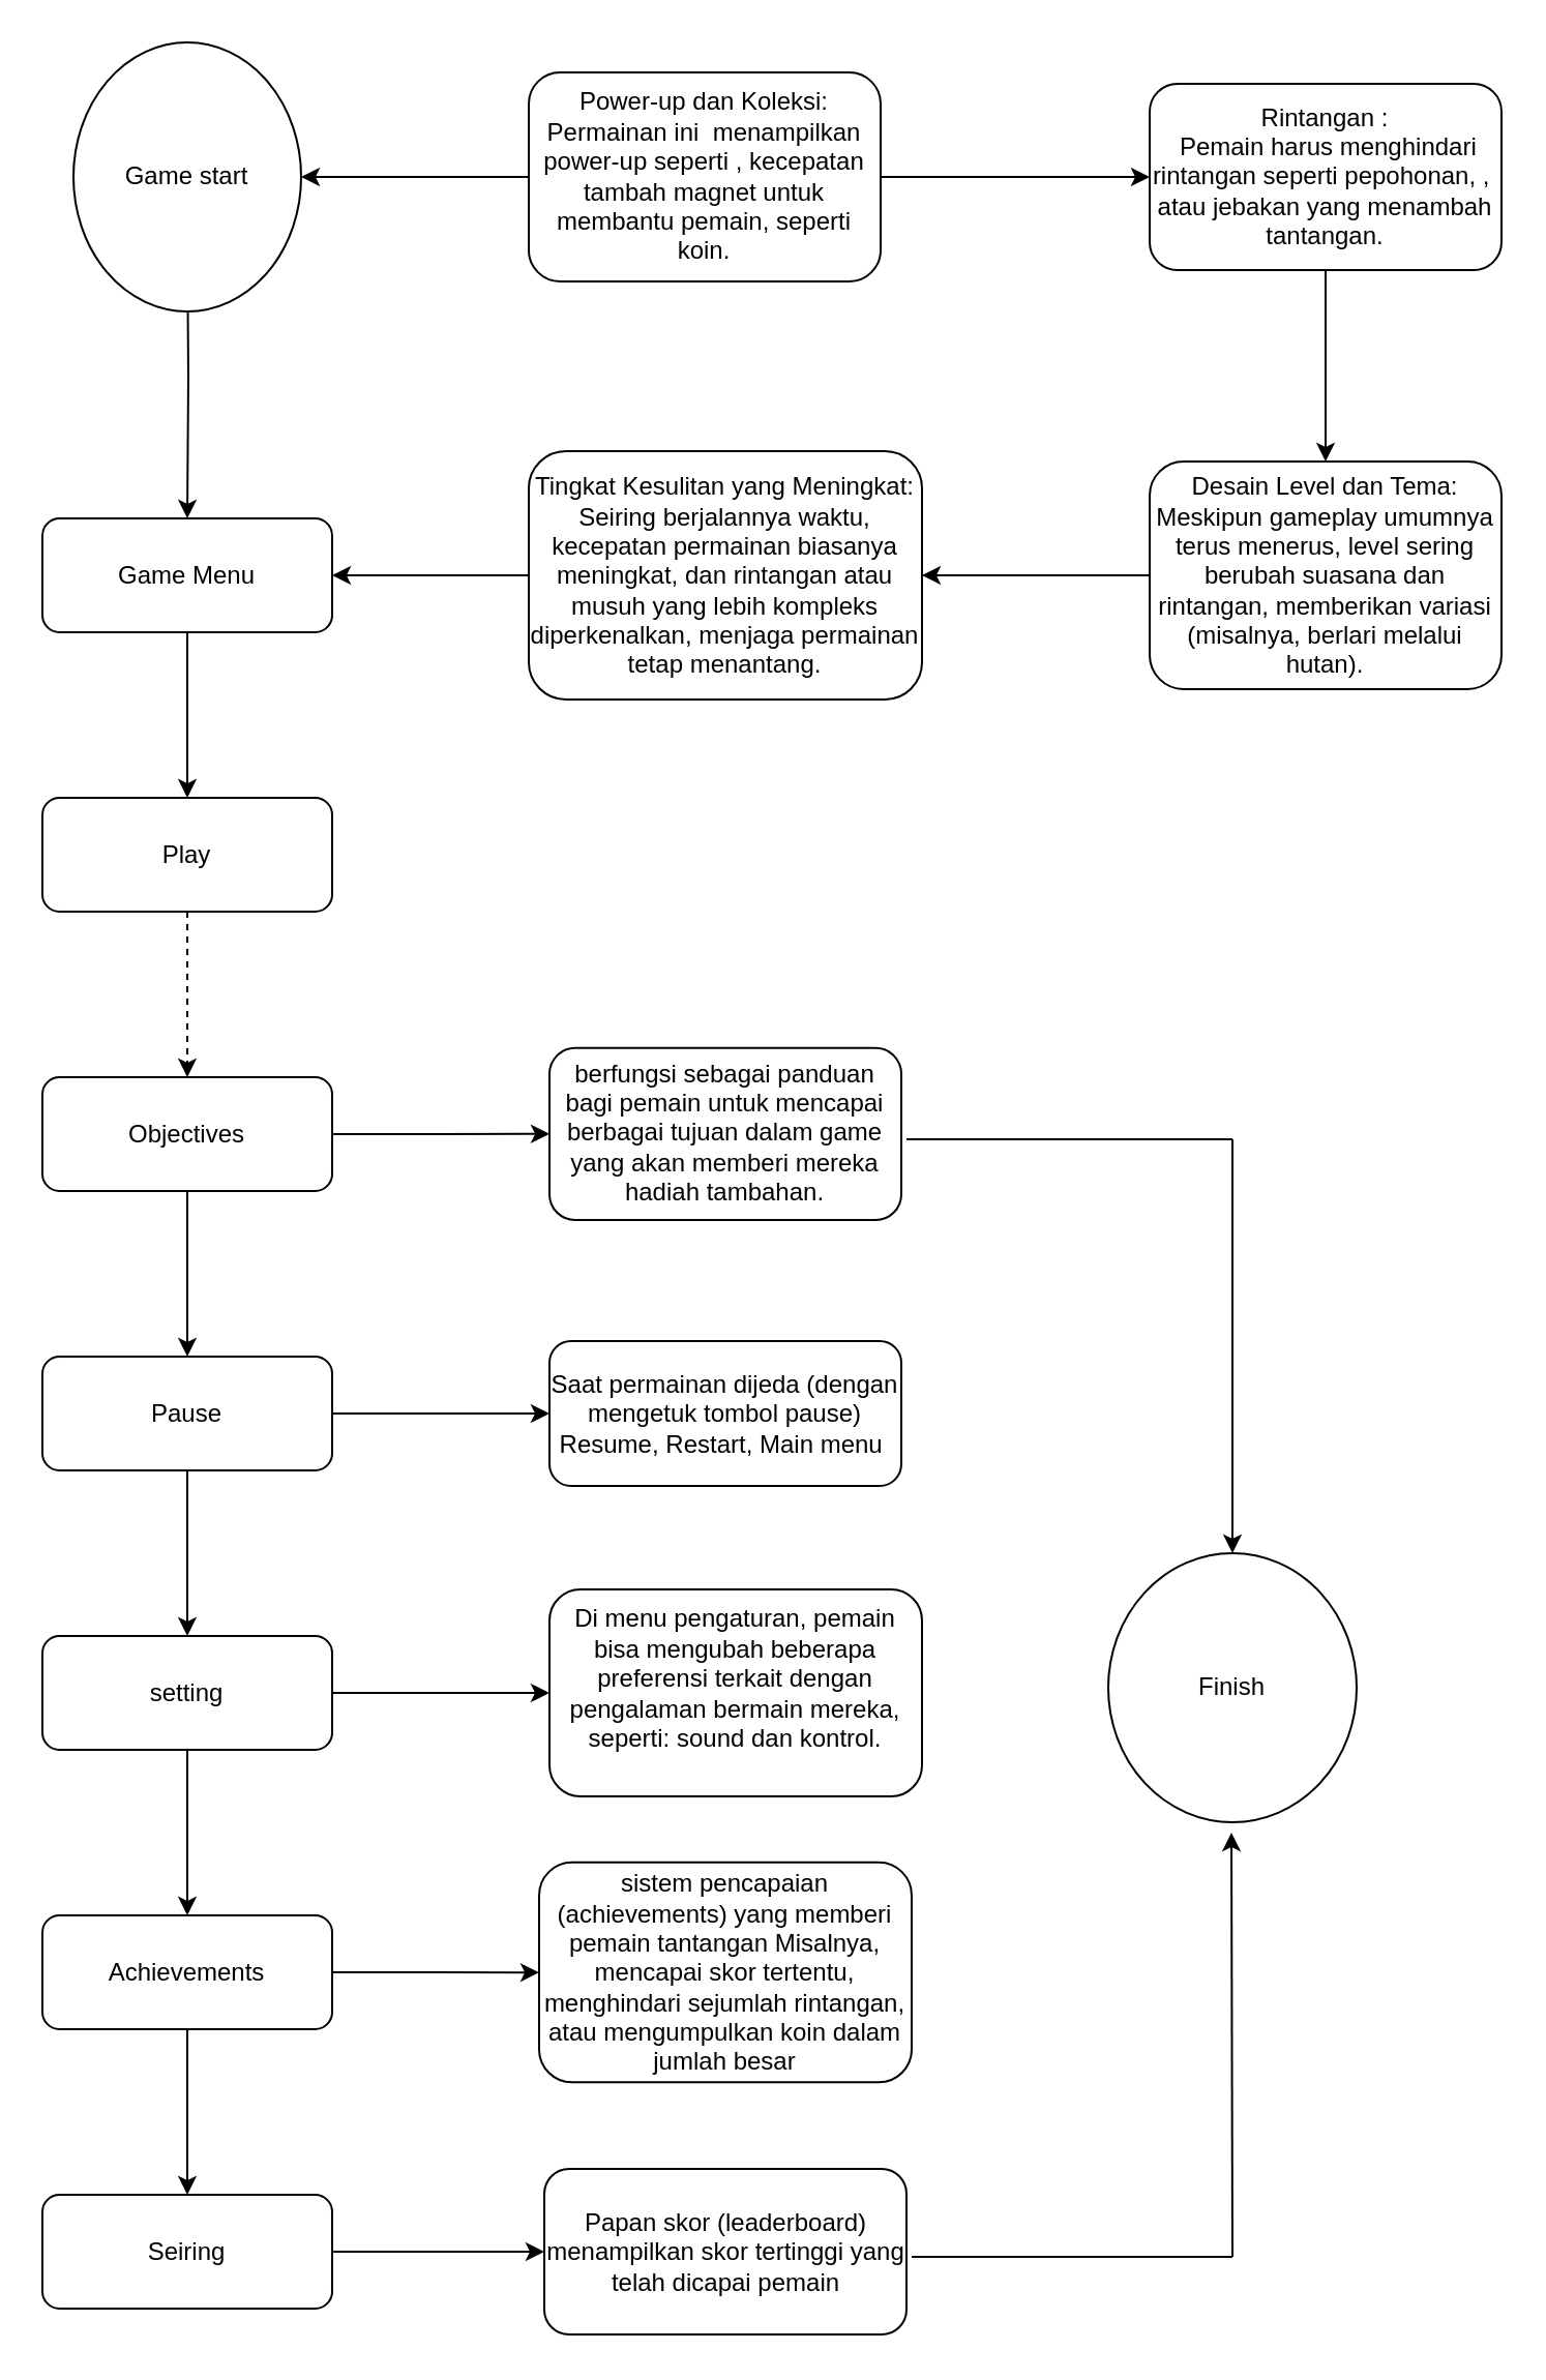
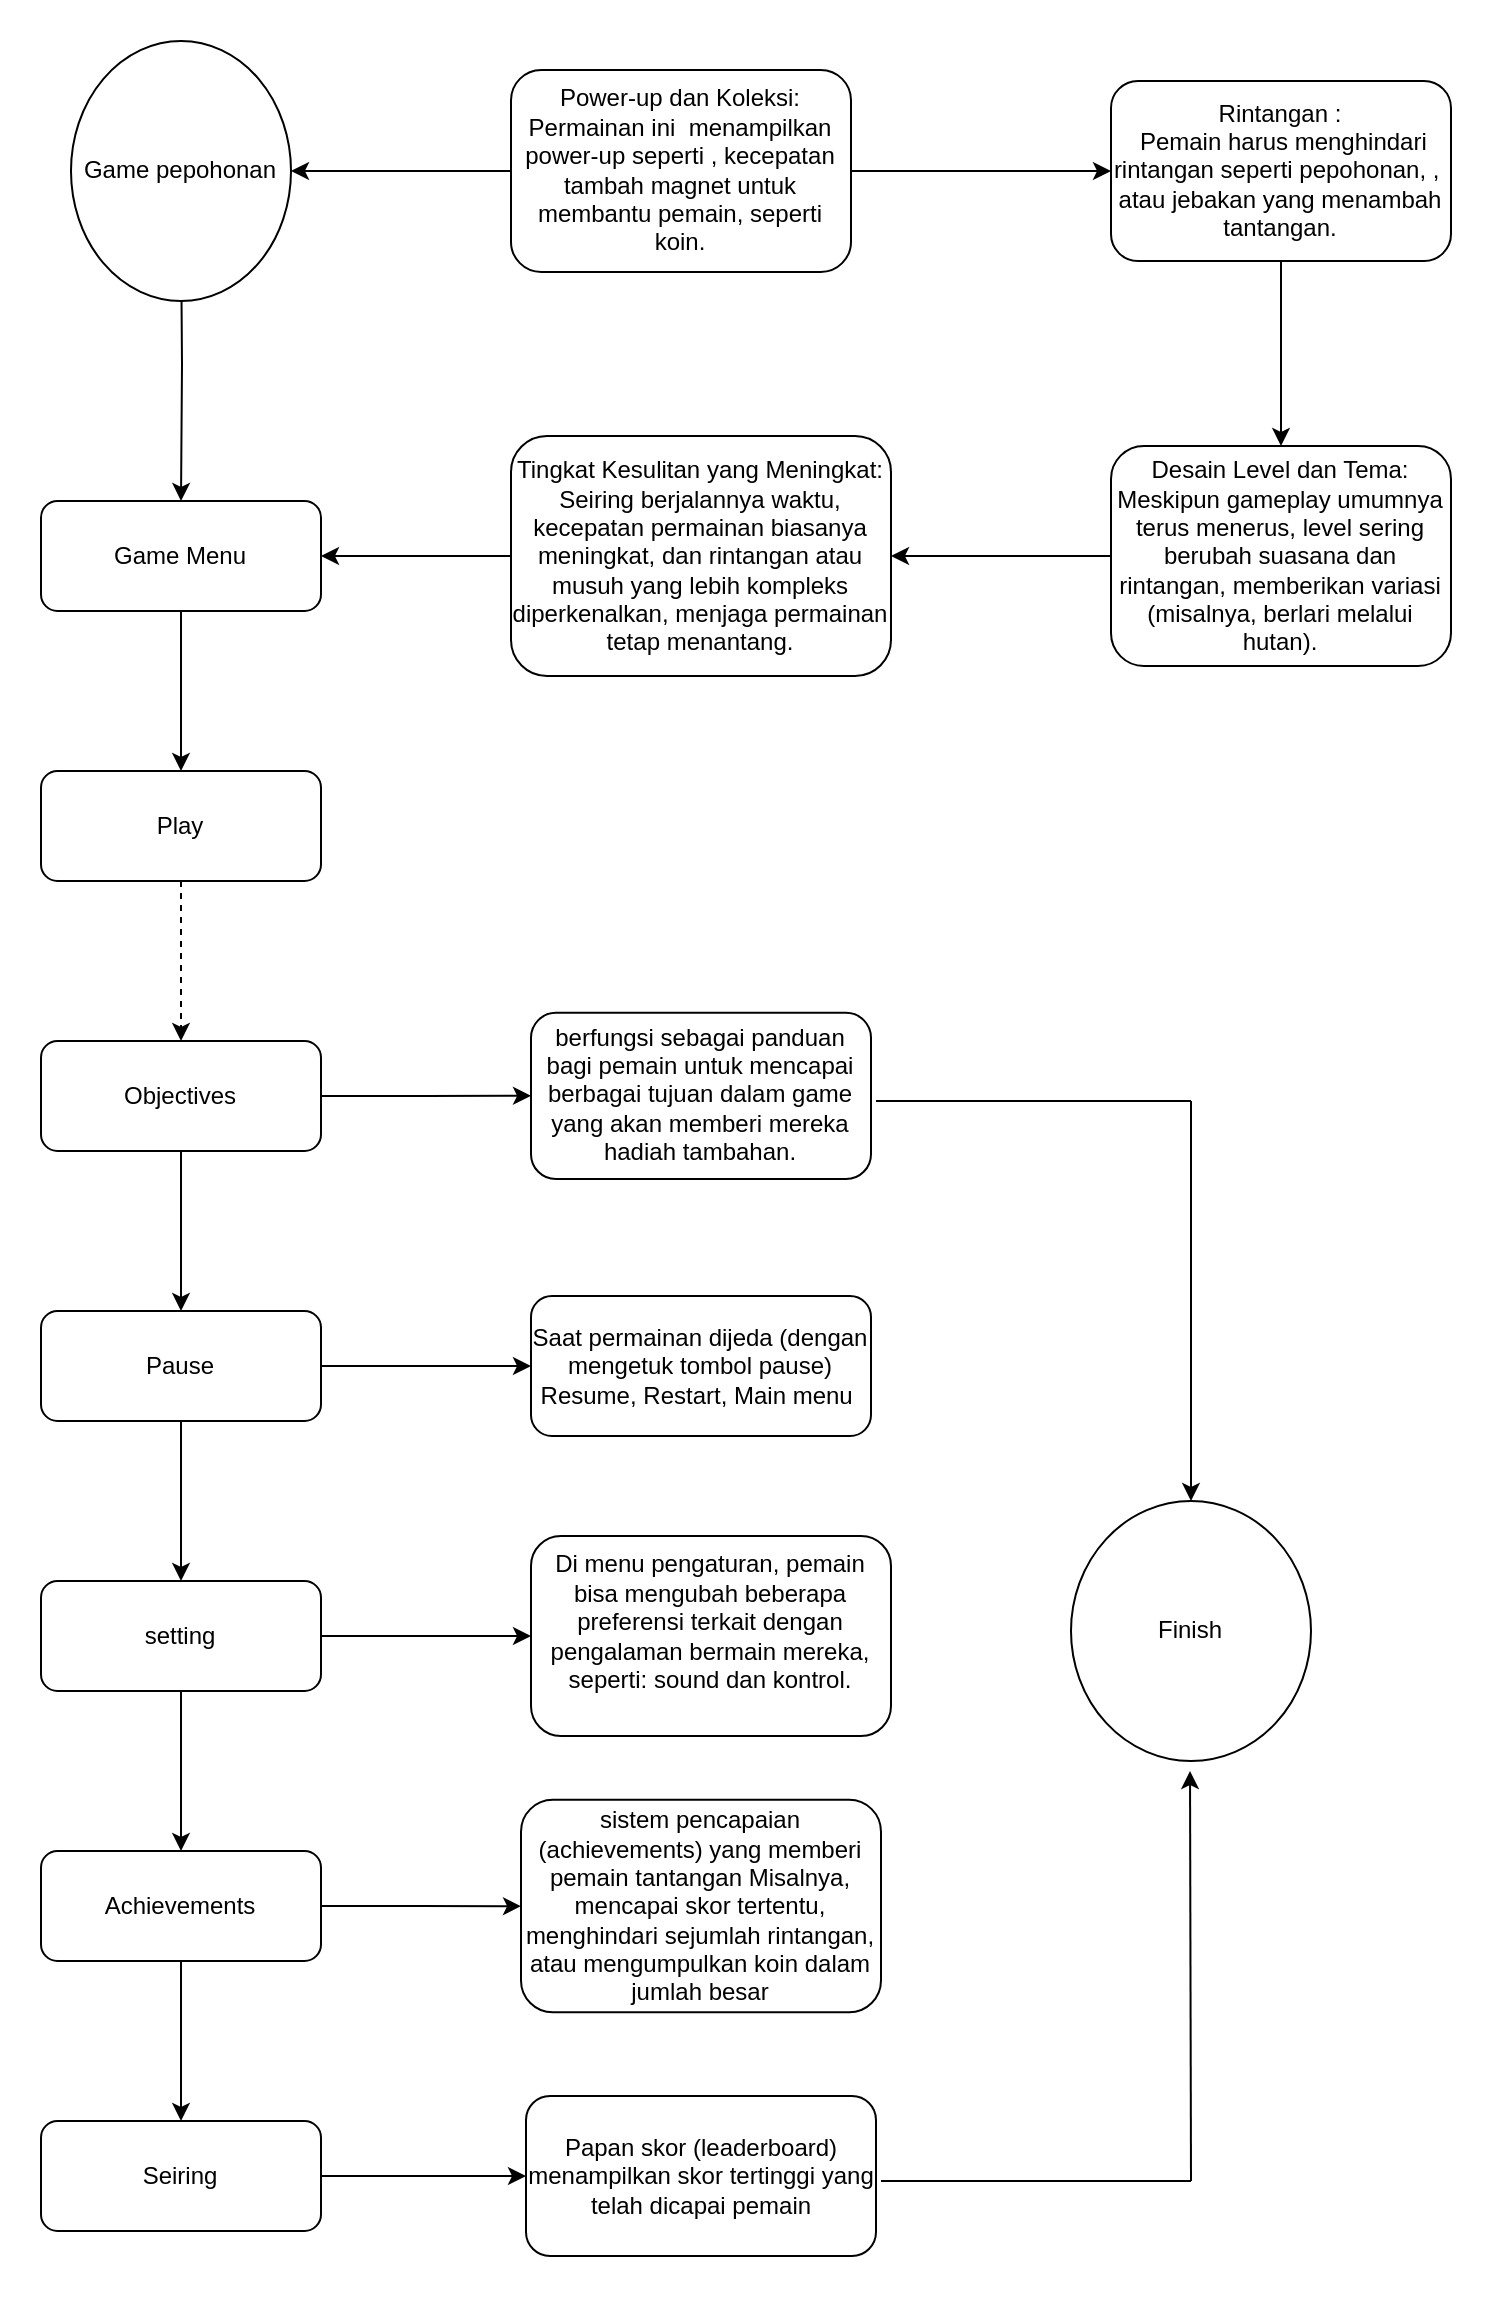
- <mxCell id="36" value="Game start" style="ellipse;whiteSpace=wrap;html=1;rounded=1;" vertex="1" parent="1"><mxGeometry x="35" y="20" width="110" height="130" as="geometry" /></mxCell>
+ <mxCell id="36" value="Game pepohonan" style="ellipse;whiteSpace=wrap;html=1;rounded=1;" vertex="1" parent="1"><mxGeometry x="35" y="20" width="110" height="130" as="geometry" /></mxCell>
